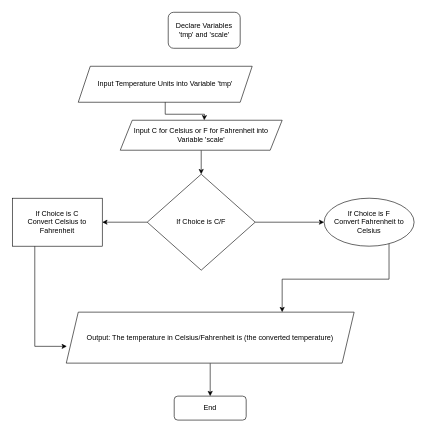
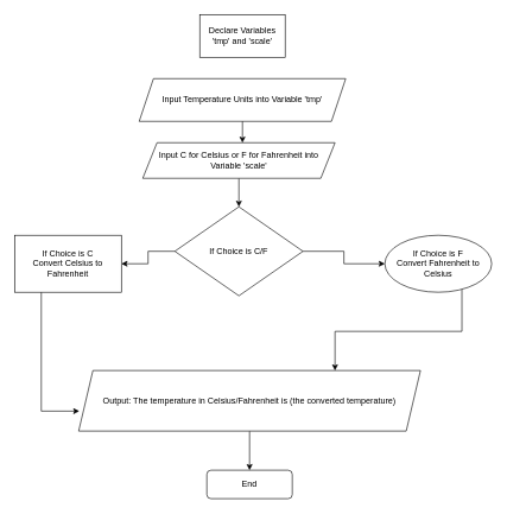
- <mxCell id="16" value="Declare Variables 'tmp' and 'scale'" style="whiteSpace=wrap;html=1;rounded=1;" vertex="1" parent="1"><mxGeometry x="280" y="20" width="120" height="60" as="geometry" /></mxCell>
+ <mxCell id="16" value="Declare Variables 'tmp' and 'scale'" style="rounded=0;whiteSpace=wrap;html=1;" vertex="1" parent="1"><mxGeometry x="280" y="20" width="120" height="60" as="geometry" /></mxCell>
- <mxCell id="3" value="Input Temperature Units into Variable 'tmp' " style="shape=parallelogram;perimeter=parallelogramPerimeter;whiteSpace=wrap;html=1;fixedSize=1;" vertex="1" parent="1"><mxGeometry x="130" y="110" width="290" height="60" as="geometry" /></mxCell>
+ <mxCell id="3" value="Input Temperature Units into Variable 'tmp' " style="shape=parallelogram;perimeter=parallelogramPerimeter;whiteSpace=wrap;html=1;fixedSize=1;" vertex="1" parent="1"><mxGeometry x="195" y="110" width="290" height="60" as="geometry" /></mxCell>
- <mxCell id="8" value="If Choice is C/F" style="rhombus;whiteSpace=wrap;html=1;" vertex="1" parent="1"><mxGeometry x="245" y="290" width="180" height="160" as="geometry" /></mxCell>
+ <mxCell id="8" value="If Choice is C/F" style="rhombus;whiteSpace=wrap;html=1;" vertex="1" parent="1"><mxGeometry x="245" y="290" width="180" height="125" as="geometry" /></mxCell>
